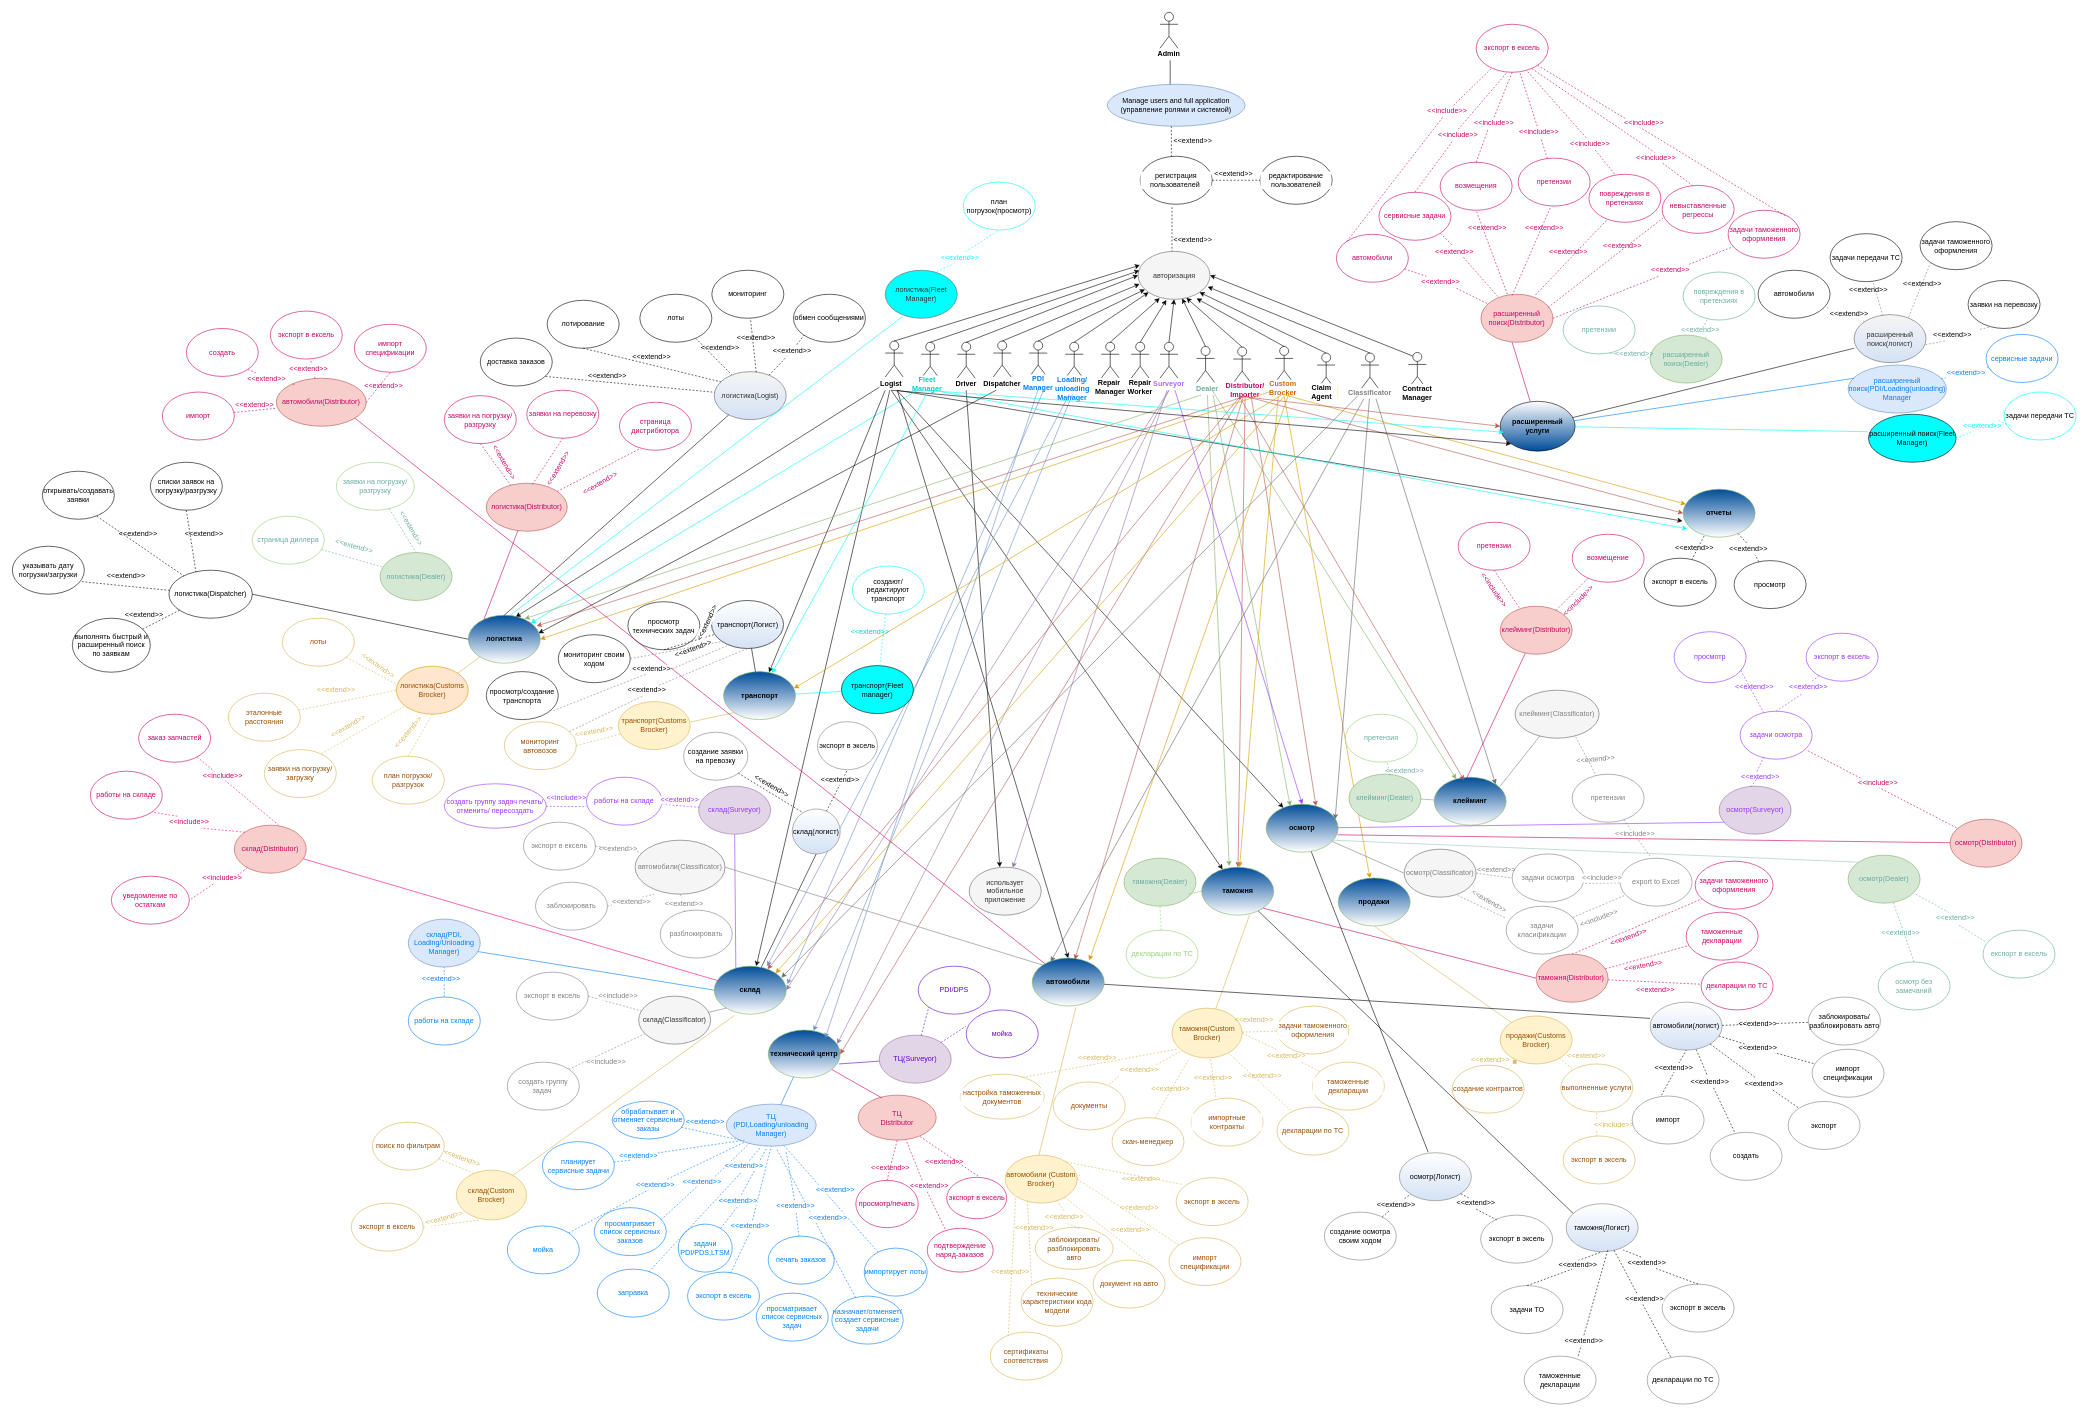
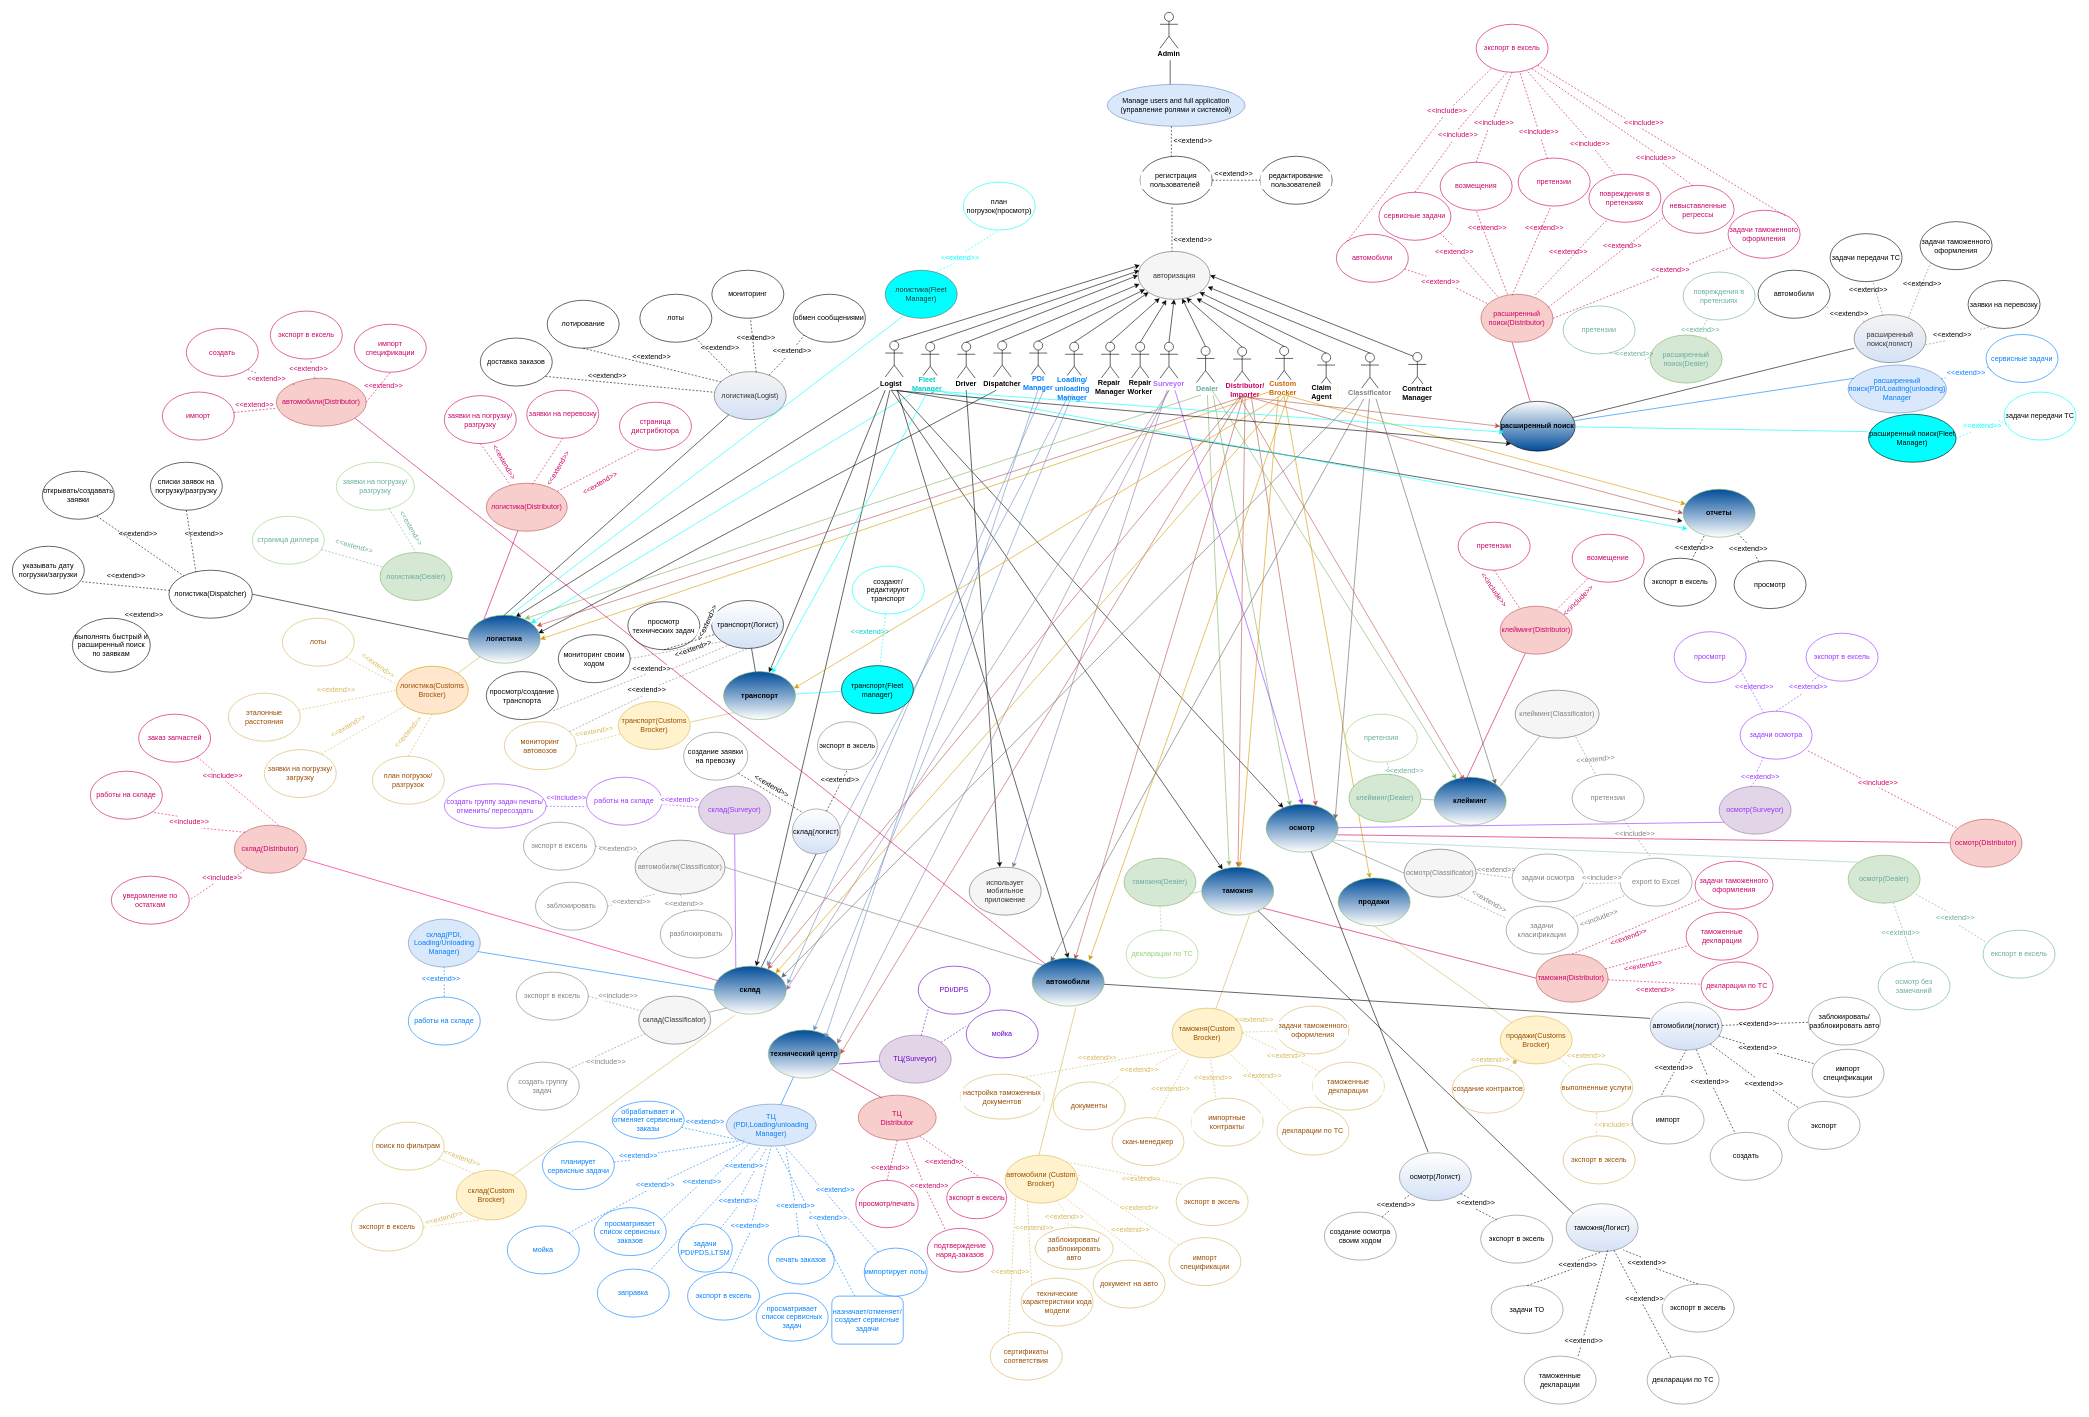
- <mxCell id="485" value="&lt;font color=&quot;#000000&quot;&gt;&lt;b&gt;расширенный услуги&lt;/b&gt;&lt;/font&gt;" style="ellipse;whiteSpace=wrap;html=1;gradientColor=#004C99;fontColor=#9933FF;" parent="1" vertex="1"><mxGeometry x="2500" y="668.5" width="125" height="83" as="geometry" /></mxCell>
+ <mxCell id="485" value="&lt;font color=&quot;#000000&quot;&gt;&lt;b&gt;расширенный поиск&lt;/b&gt;&lt;/font&gt;" style="ellipse;whiteSpace=wrap;html=1;gradientColor=#004C99;fontColor=#9933FF;" parent="1" vertex="1"><mxGeometry x="2500" y="668.5" width="125" height="83" as="geometry" /></mxCell>
- <mxCell id="320" value="" style="endArrow=none;dashed=1;html=1;strokeColor=#000000;fontColor=#000000;" parent="1" source="316" target="311" edge="1"><mxGeometry width="50" height="50" relative="1" as="geometry"><mxPoint x="260" y="1080" as="sourcePoint" /><mxPoint x="310" y="1030" as="targetPoint" /></mxGeometry></mxCell>
- <mxCell id="336" value="&lt;font color=&quot;#007fff&quot;&gt;назначает/отменяет/создает сервисные задачи&lt;/font&gt;" style="ellipse;whiteSpace=wrap;html=1;strokeColor=#007FFF;" parent="1" vertex="1"><mxGeometry x="1386" y="2160" width="119" height="80" as="geometry" /></mxCell>
+ <mxCell id="336" value="&lt;font color=&quot;#007fff&quot;&gt;назначает/отменяет/создает сервисные задачи&lt;/font&gt;" style="whiteSpace=wrap;html=1;strokeColor=#007FFF;rounded=1;" parent="1" vertex="1"><mxGeometry x="1386" y="2160" width="119" height="80" as="geometry" /></mxCell>
